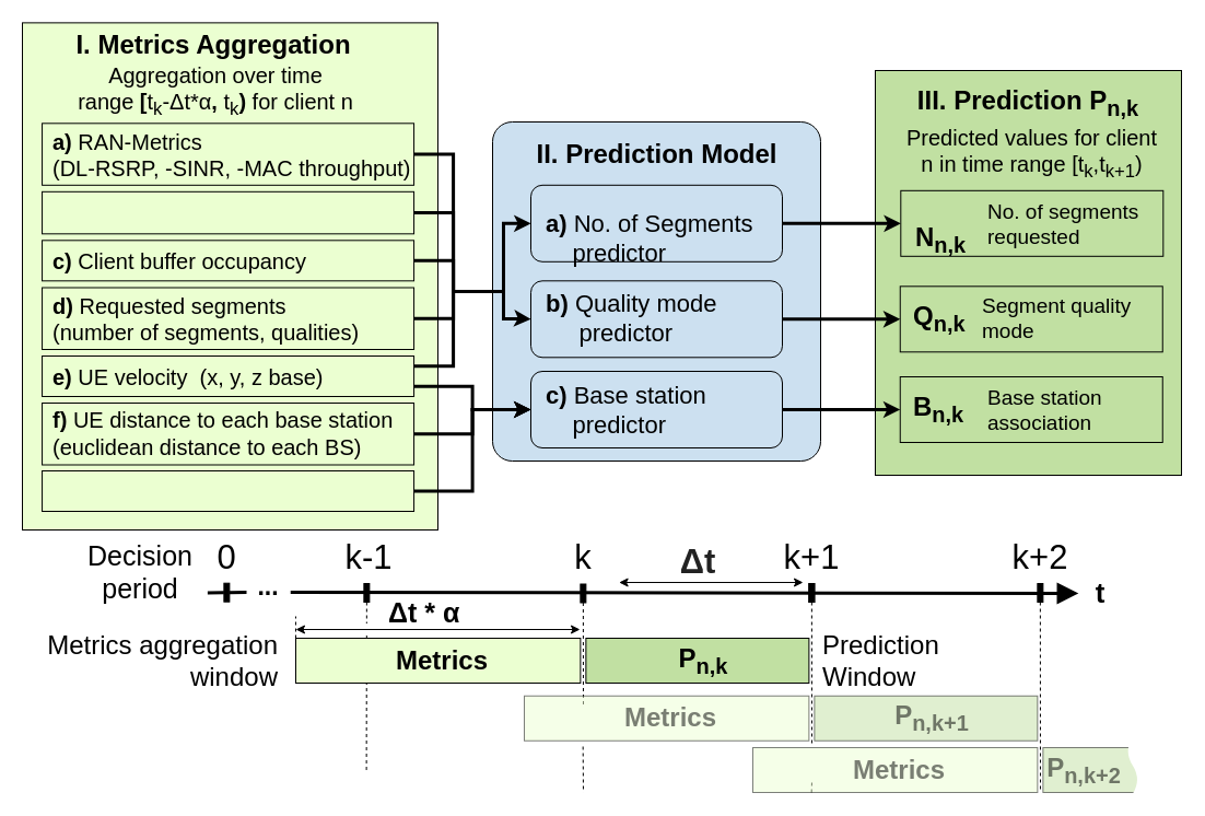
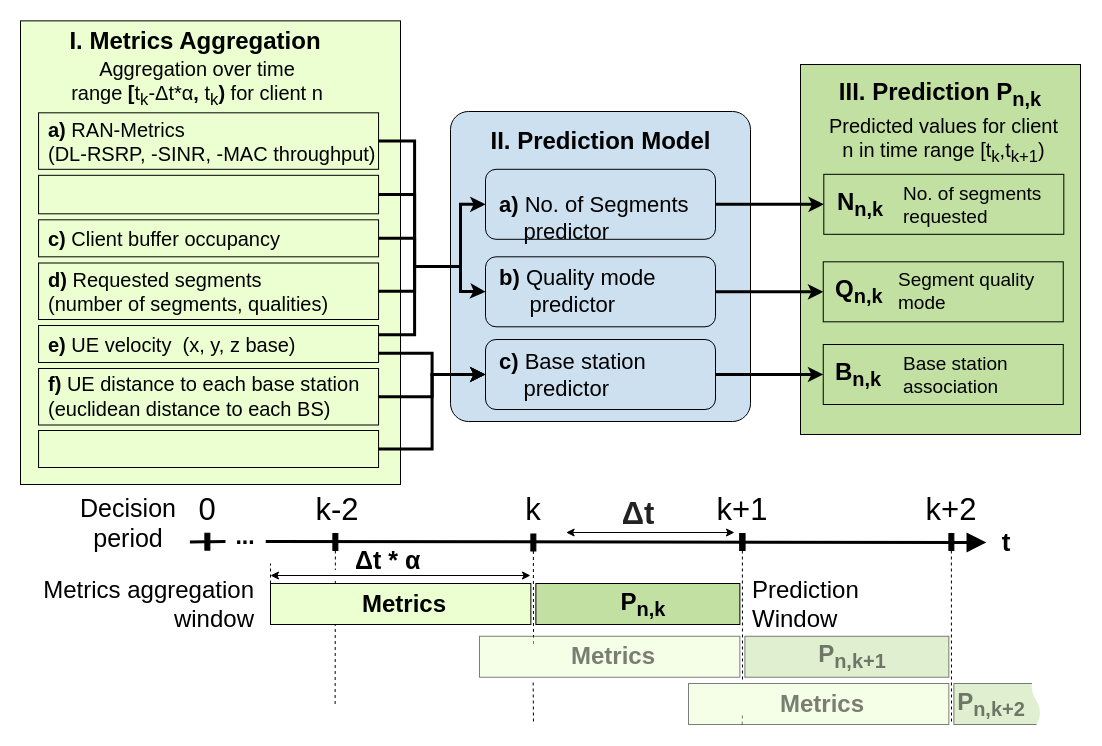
- <mxCell id="11" value="&lt;font style=&quot;font-size: 24px&quot;&gt;&lt;span style=&quot;font-size: 24px&quot;&gt;&lt;b style=&quot;font-size: 24px&quot;&gt;N&lt;span style=&quot;font-size: 24px&quot;&gt;&lt;span style=&quot;font-size: 24px&quot;&gt;&lt;span style=&quot;font-size: 24px&quot;&gt;&lt;sub&gt;n,k&lt;/sub&gt;&lt;/span&gt;&lt;/span&gt;&lt;/span&gt;&lt;/b&gt;&lt;/span&gt;&lt;/font&gt;" style="text;html=1;strokeColor=none;fillColor=none;align=left;verticalAlign=middle;whiteSpace=wrap;rounded=0;fontSize=24;" vertex="1" parent="1"><mxGeometry x="835.06" y="207.06" width="39" height="23.5" as="geometry" /></mxCell>
+ <mxCell id="11" value="&lt;font style=&quot;font-size: 24px&quot;&gt;&lt;span style=&quot;font-size: 24px&quot;&gt;&lt;b style=&quot;font-size: 24px&quot;&gt;N&lt;span style=&quot;font-size: 24px&quot;&gt;&lt;span style=&quot;font-size: 24px&quot;&gt;&lt;span style=&quot;font-size: 24px&quot;&gt;&lt;sub&gt;n,k&lt;/sub&gt;&lt;/span&gt;&lt;/span&gt;&lt;/span&gt;&lt;/b&gt;&lt;/span&gt;&lt;/font&gt;" style="text;html=1;strokeColor=none;fillColor=none;align=left;verticalAlign=middle;whiteSpace=wrap;rounded=0;fontSize=24;" vertex="1" parent="1"><mxGeometry x="835.06" y="192.06" width="39" height="23.5" as="geometry" /></mxCell>
- <mxCell id="64" value="k-1" style="text;html=1;strokeColor=none;fillColor=none;align=center;verticalAlign=middle;whiteSpace=wrap;rounded=0;fontSize=31;" vertex="1" parent="1"><mxGeometry x="307" y="499" width="60" height="20" as="geometry" /></mxCell>
+ <mxCell id="64" value="k-2" style="text;html=1;strokeColor=none;fillColor=none;align=center;verticalAlign=middle;whiteSpace=wrap;rounded=0;fontSize=31;" vertex="1" parent="1"><mxGeometry x="307" y="499" width="60" height="20" as="geometry" /></mxCell>
